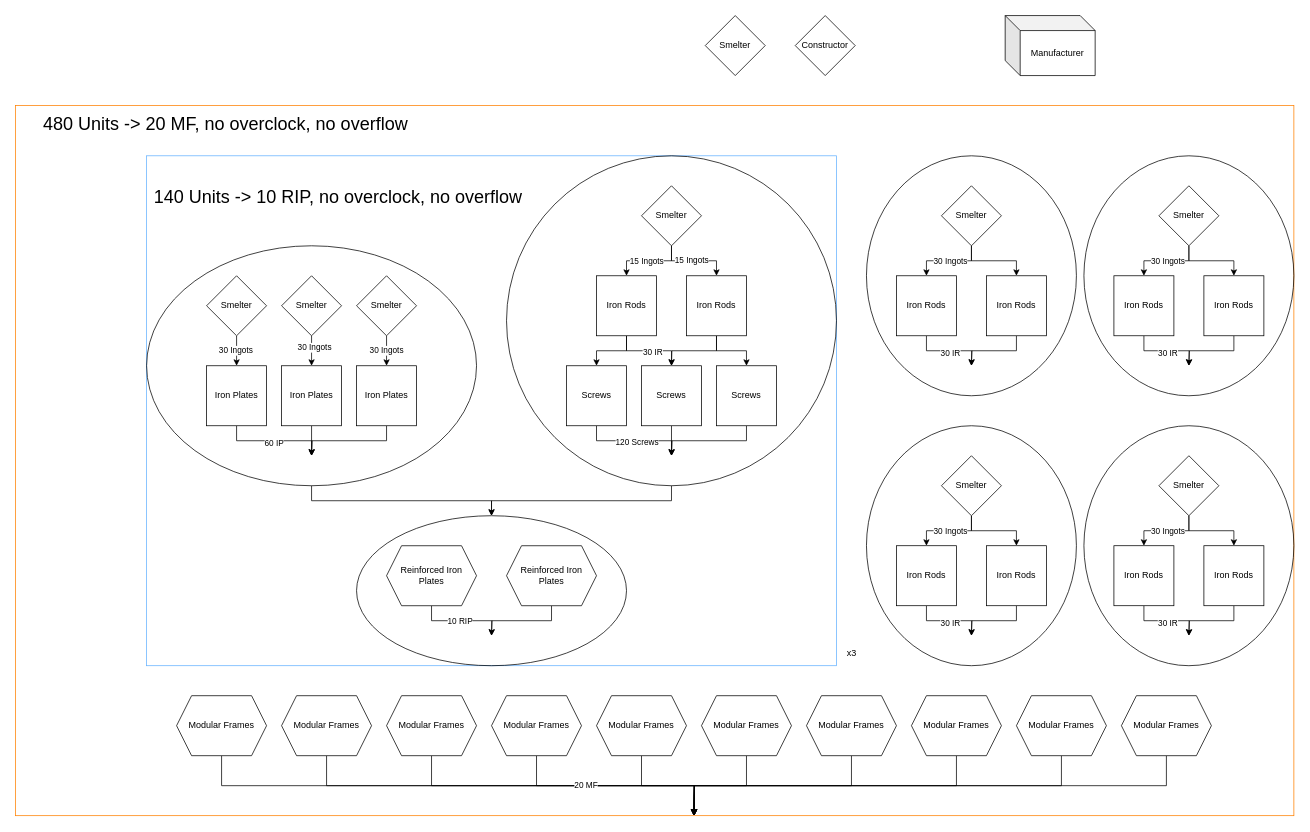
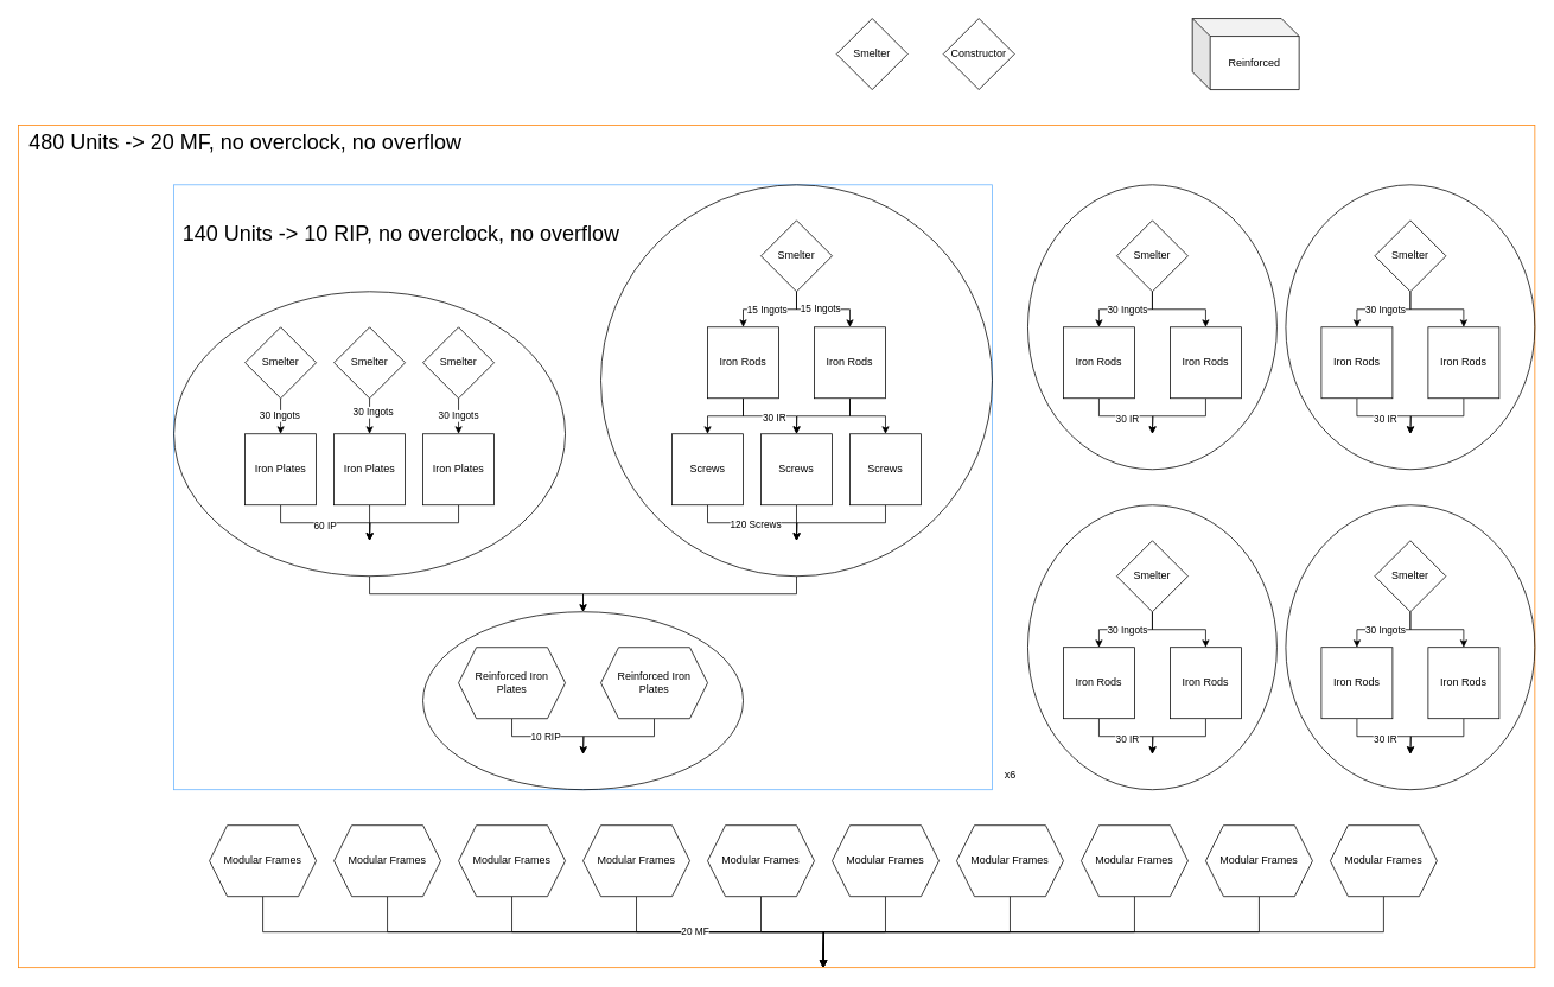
- <mxCell id="5" value="Manufacturer" style="shape=cube;whiteSpace=wrap;html=1;boundedLbl=1;backgroundOutline=1;darkOpacity=0.05;darkOpacity2=0.1;" parent="2" vertex="1"><mxGeometry x="400" width="120" height="80" as="geometry" /></mxCell>
+ <mxCell id="5" value="Reinforced" style="shape=cube;whiteSpace=wrap;html=1;boundedLbl=1;backgroundOutline=1;darkOpacity=0.05;darkOpacity2=0.1;" parent="2" vertex="1"><mxGeometry x="400" width="120" height="80" as="geometry" /></mxCell>
- <mxCell id="124" value="&lt;font style=&quot;font-size: 24px;&quot;&gt;480 Units -&amp;gt; 20 MF, no overclock, no overflow&lt;/font&gt;" style="text;html=1;align=center;verticalAlign=middle;resizable=0;points=[];autosize=1;strokeColor=none;fillColor=none;" vertex="1" parent="6"><mxGeometry x="25" y="5" width="510" height="40" as="geometry" /></mxCell>
+ <mxCell id="124" value="&lt;font style=&quot;font-size: 24px;&quot;&gt;480 Units -&amp;gt; 20 MF, no overclock, no overflow&lt;/font&gt;" style="text;html=1;align=center;verticalAlign=middle;resizable=0;points=[];autosize=1;strokeColor=none;fillColor=none;" vertex="1" parent="6"><mxGeometry width="510" height="40" as="geometry" /></mxCell>
- <mxCell id="123" value="x3" style="text;html=1;align=center;verticalAlign=middle;resizable=0;points=[];autosize=1;strokeColor=none;fillColor=none;" vertex="1" parent="7"><mxGeometry x="920" y="648" width="40" height="30" as="geometry" /></mxCell>
+ <mxCell id="123" value="x6" style="text;html=1;align=center;verticalAlign=middle;resizable=0;points=[];autosize=1;strokeColor=none;fillColor=none;" vertex="1" parent="7"><mxGeometry x="920" y="648" width="40" height="30" as="geometry" /></mxCell>
